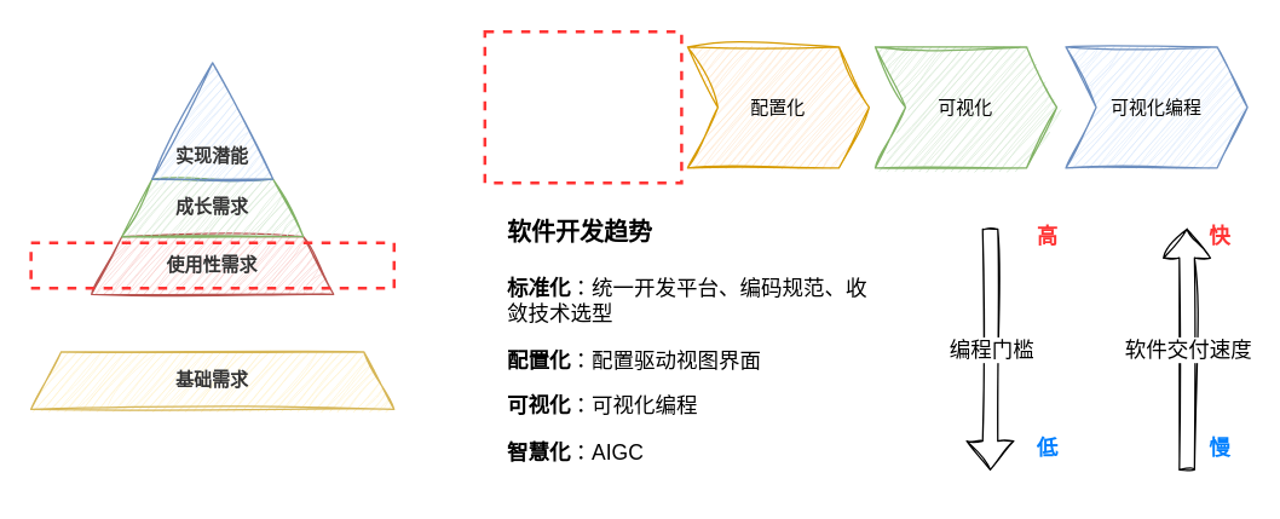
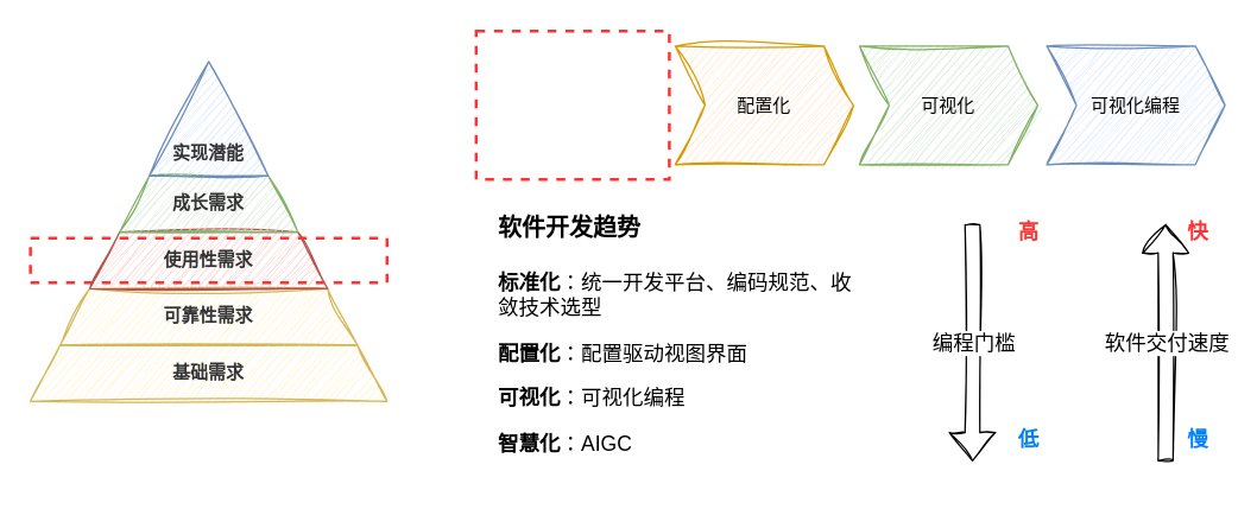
+ <mxCell id="15" value="可靠性需求" style="shape=trapezoid;perimeter=trapezoidPerimeter;whiteSpace=wrap;html=1;fixedSize=1;fillColor=#fff2cc;strokeColor=#d6b656;fontStyle=1;fontColor=#333333;fontSize=12;sketch=1;curveFitting=1;jiggle=2;" parent="1" vertex="1"><mxGeometry x="40" y="194" width="200" height="38" as="geometry" /></mxCell>
